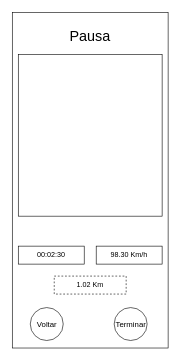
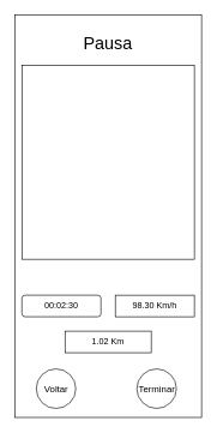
- <mxCell id="9" value="00:02:30" style="rounded=0;whiteSpace=wrap;html=1;" vertex="1" parent="1"><mxGeometry x="30" y="410" width="110" height="30" as="geometry" /></mxCell>
+ <mxCell id="9" value="00:02:30" style="whiteSpace=wrap;html=1;rounded=1;" vertex="1" parent="1"><mxGeometry x="30" y="410" width="110" height="30" as="geometry" /></mxCell>
- <mxCell id="11" value="1.02 Km" style="rounded=0;whiteSpace=wrap;html=1;dashed=1;" vertex="1" parent="1"><mxGeometry x="90" y="460" width="120" height="30" as="geometry" /></mxCell>
+ <mxCell id="11" value="1.02 Km" style="rounded=0;whiteSpace=wrap;html=1;" vertex="1" parent="1"><mxGeometry x="90" y="460" width="120" height="30" as="geometry" /></mxCell>
